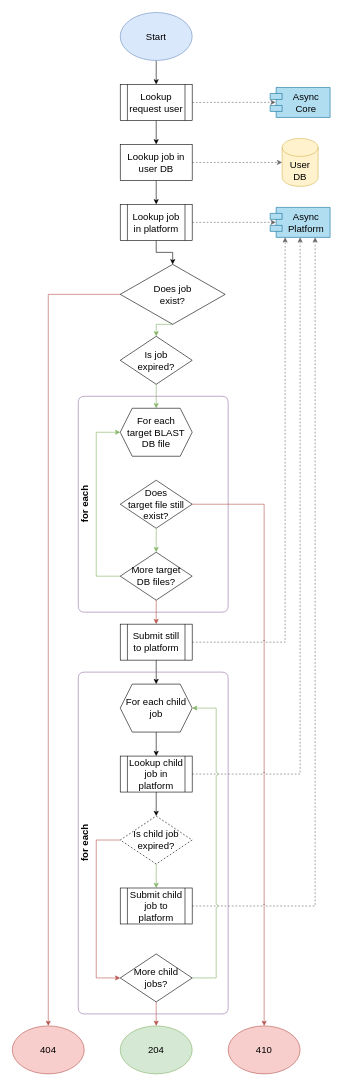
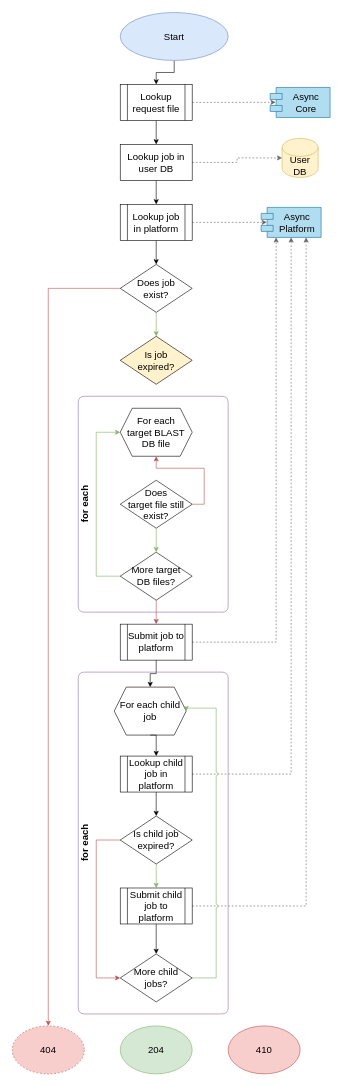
- <mxCell id="4" value="Start" style="ellipse;whiteSpace=wrap;html=1;fontSize=16;fillColor=#dae8fc;strokeColor=#6c8ebf;" vertex="1" parent="1"><mxGeometry x="200" width="120" height="80" as="geometry" y="20" /></mxCell>
+ <mxCell id="4" value="Start" style="ellipse;whiteSpace=wrap;html=1;fontSize=16;fillColor=#dae8fc;strokeColor=#6c8ebf;" vertex="1" parent="1"><mxGeometry x="200" y="20" width="180" height="80" as="geometry" /></mxCell>
- <mxCell id="7" value="Lookup request user" style="shape=process;whiteSpace=wrap;html=1;backgroundOutline=1;fontSize=16;" vertex="1" parent="1"><mxGeometry x="200" y="140" width="120" height="60" as="geometry" /></mxCell>
+ <mxCell id="7" value="Lookup request file" style="shape=process;whiteSpace=wrap;html=1;backgroundOutline=1;fontSize=16;" vertex="1" parent="1"><mxGeometry x="200" y="140" width="120" height="60" as="geometry" /></mxCell>
- <mxCell id="15" value="User DB" style="shape=cylinder3;whiteSpace=wrap;html=1;boundedLbl=1;backgroundOutline=1;size=15;fontSize=16;fillColor=#fff2cc;strokeColor=#d6b656;" vertex="1" parent="1"><mxGeometry x="470" y="230" width="60" height="80" as="geometry" /></mxCell>
+ <mxCell id="15" value="User DB" style="shape=cylinder3;whiteSpace=wrap;html=1;boundedLbl=1;backgroundOutline=1;size=15;fontSize=16;fillColor=#fff2cc;strokeColor=#d6b656;" vertex="1" parent="1"><mxGeometry x="470" y="230" width="60" height="65" as="geometry" /></mxCell>
- <mxCell id="16" value="Async&#10;Platform" style="shape=module;align=left;spacingLeft=20;align=center;verticalAlign=top;fontSize=16;fillColor=#b1ddf0;strokeColor=#10739e;" vertex="1" parent="1"><mxGeometry x="450" y="345" width="100" height="50" as="geometry" /></mxCell>
+ <mxCell id="16" value="Async&#10;Platform" style="shape=module;align=left;spacingLeft=20;align=center;verticalAlign=top;fontSize=16;fillColor=#b1ddf0;strokeColor=#10739e;" vertex="1" parent="1"><mxGeometry x="435" y="345" width="100" height="50" as="geometry" /></mxCell>
- <mxCell id="19" value="Does job&lt;br&gt;exist?" style="rhombus;whiteSpace=wrap;html=1;fontSize=16;" vertex="1" parent="1"><mxGeometry x="200" y="440" width="175" height="100" as="geometry" /></mxCell>
+ <mxCell id="19" value="Does job&lt;br&gt;exist?" style="rhombus;whiteSpace=wrap;html=1;fontSize=16;" vertex="1" parent="1"><mxGeometry x="200" y="440" width="120" height="80" as="geometry" /></mxCell>
- <mxCell id="21" value="Is job&lt;br&gt;expired?" style="rhombus;whiteSpace=wrap;html=1;fontSize=16;" vertex="1" parent="1"><mxGeometry x="200" y="560" width="120" height="80" as="geometry" /></mxCell>
+ <mxCell id="21" value="Is job&lt;br&gt;expired?" style="rhombus;whiteSpace=wrap;html=1;fontSize=16;fillColor=#fff2cc;" vertex="1" parent="1"><mxGeometry x="200" y="560" width="120" height="80" as="geometry" /></mxCell>
- <mxCell id="20" style="edgeStyle=orthogonalEdgeStyle;rounded=0;orthogonalLoop=1;jettySize=auto;html=1;exitX=0.5;exitY=1;exitDx=0;exitDy=0;entryX=0.5;entryY=0;entryDx=0;entryDy=0;fontSize=16;fillColor=#d5e8d4;strokeColor=#82b366;" edge="1" parent="1" source="21" target="26"><mxGeometry relative="1" as="geometry" /></mxCell>
- <mxCell id="25" style="edgeStyle=orthogonalEdgeStyle;rounded=0;orthogonalLoop=1;jettySize=auto;html=1;exitX=1;exitY=0.5;exitDx=0;exitDy=0;entryX=0.5;entryY=0;entryDx=0;entryDy=0;fontSize=16;fillColor=#f8cecc;strokeColor=#b85450;" edge="1" parent="1" source="27" target="24"><mxGeometry relative="1" as="geometry" /></mxCell>
+ <mxCell id="25" style="edgeStyle=orthogonalEdgeStyle;rounded=0;orthogonalLoop=1;jettySize=auto;html=1;exitX=1;exitY=0.5;exitDx=0;exitDy=0;fontSize=16;fillColor=#f8cecc;strokeColor=#b85450;" edge="1" parent="1" source="27" target="26"><mxGeometry relative="1" as="geometry" /></mxCell>
- <mxCell id="34" value="Submit still to platform" style="shape=process;whiteSpace=wrap;html=1;backgroundOutline=1;rounded=0;fontSize=16;fillColor=none;" vertex="1" parent="1"><mxGeometry x="200" y="1040" width="120" height="60" as="geometry" /></mxCell>
+ <mxCell id="34" value="Submit job to platform" style="shape=process;whiteSpace=wrap;html=1;backgroundOutline=1;rounded=0;fontSize=16;fillColor=none;" vertex="1" parent="1"><mxGeometry x="200" y="1040" width="120" height="60" as="geometry" /></mxCell>
- <mxCell id="36" value="For each child job" style="shape=hexagon;perimeter=hexagonPerimeter2;whiteSpace=wrap;html=1;fixedSize=1;rounded=0;fontSize=16;fillColor=none;" vertex="1" parent="1"><mxGeometry x="200" y="1140" width="120" height="80" as="geometry" /></mxCell>
+ <mxCell id="36" value="For each child job" style="shape=hexagon;perimeter=hexagonPerimeter2;whiteSpace=wrap;html=1;fixedSize=1;rounded=0;fontSize=16;fillColor=none;" vertex="1" parent="1"><mxGeometry x="190" y="1145" width="120" height="80" as="geometry" /></mxCell>
- <mxCell id="42" value="Is child job expired?" style="rhombus;whiteSpace=wrap;html=1;fontSize=16;dashed=1;" vertex="1" parent="1"><mxGeometry x="200" y="1360" width="120" height="80" as="geometry" /></mxCell>
+ <mxCell id="42" value="Is child job expired?" style="rhombus;whiteSpace=wrap;html=1;fontSize=16;" vertex="1" parent="1"><mxGeometry x="200" y="1360" width="120" height="80" as="geometry" /></mxCell>
+ <mxCell id="44" style="edgeStyle=orthogonalEdgeStyle;rounded=0;orthogonalLoop=1;jettySize=auto;html=1;exitX=0.5;exitY=1;exitDx=0;exitDy=0;entryX=0.5;entryY=0;entryDx=0;entryDy=0;fontSize=16;" edge="1" parent="1" source="45" target="48"><mxGeometry relative="1" as="geometry" /></mxCell>
- <mxCell id="47" style="edgeStyle=orthogonalEdgeStyle;rounded=0;jumpStyle=arc;orthogonalLoop=1;jettySize=auto;html=1;exitX=0.5;exitY=1;exitDx=0;exitDy=0;entryX=0.5;entryY=0;entryDx=0;entryDy=0;fontSize=16;fillColor=#f8cecc;strokeColor=#b85450;" edge="1" parent="1" source="48" target="23"><mxGeometry relative="1" as="geometry" /></mxCell>
- <mxCell id="22" value="404" style="ellipse;whiteSpace=wrap;html=1;fontSize=16;fillColor=#f8cecc;strokeColor=#b85450;" vertex="1" parent="1"><mxGeometry y="1710" width="120" height="80" as="geometry" x="20" /></mxCell>
+ <mxCell id="22" value="404" style="ellipse;whiteSpace=wrap;html=1;fontSize=16;fillColor=#f8cecc;strokeColor=#b85450;dashed=1;" vertex="1" parent="1"><mxGeometry y="1710" width="120" height="80" as="geometry" x="20" /></mxCell>
